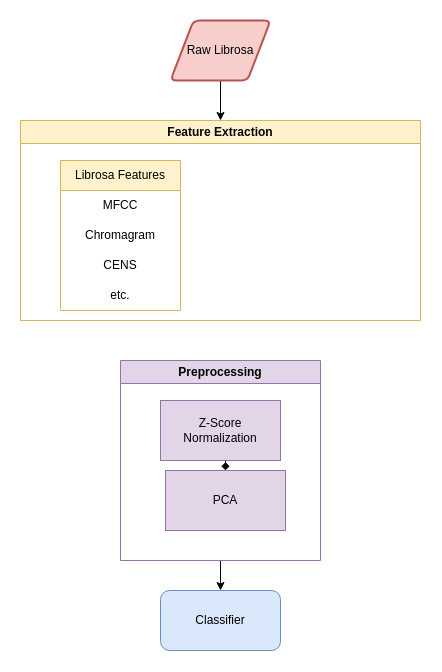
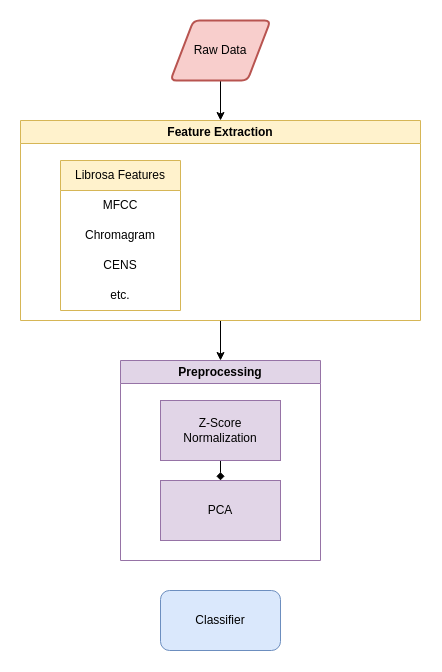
- <mxCell id="3" value="Raw Librosa" style="shape=parallelogram;html=1;strokeWidth=2;perimeter=parallelogramPerimeter;whiteSpace=wrap;rounded=1;arcSize=12;size=0.23;fillColor=#f8cecc;strokeColor=#b85450;" vertex="1" parent="1"><mxGeometry x="170" y="20" width="100" height="60" as="geometry" /></mxCell>
+ <mxCell id="3" value="Raw Data" style="shape=parallelogram;html=1;strokeWidth=2;perimeter=parallelogramPerimeter;whiteSpace=wrap;rounded=1;arcSize=12;size=0.23;fillColor=#f8cecc;strokeColor=#b85450;" vertex="1" parent="1"><mxGeometry x="170" y="20" width="100" height="60" as="geometry" /></mxCell>
+ <mxCell id="4" style="edgeStyle=orthogonalEdgeStyle;rounded=0;orthogonalLoop=1;jettySize=auto;html=1;exitX=0.5;exitY=1;exitDx=0;exitDy=0;entryX=0.5;entryY=0;entryDx=0;entryDy=0;" edge="1" parent="1" source="5" target="12"><mxGeometry relative="1" as="geometry" /></mxCell>
- <mxCell id="15" value="PCA" style="rounded=0;whiteSpace=wrap;html=1;fillColor=#e1d5e7;strokeColor=#9673a6;" vertex="1" parent="12"><mxGeometry x="45" y="110" width="120" height="60" as="geometry" /></mxCell>
+ <mxCell id="15" value="PCA" style="rounded=0;whiteSpace=wrap;html=1;fillColor=#e1d5e7;strokeColor=#9673a6;" vertex="1" parent="12"><mxGeometry x="40" y="120" width="120" height="60" as="geometry" /></mxCell>
- <mxCell id="11" style="edgeStyle=orthogonalEdgeStyle;rounded=0;orthogonalLoop=1;jettySize=auto;html=1;entryX=0.5;entryY=0;entryDx=0;entryDy=0;" edge="1" parent="1" source="12" target="16"><mxGeometry relative="1" as="geometry" /></mxCell>
